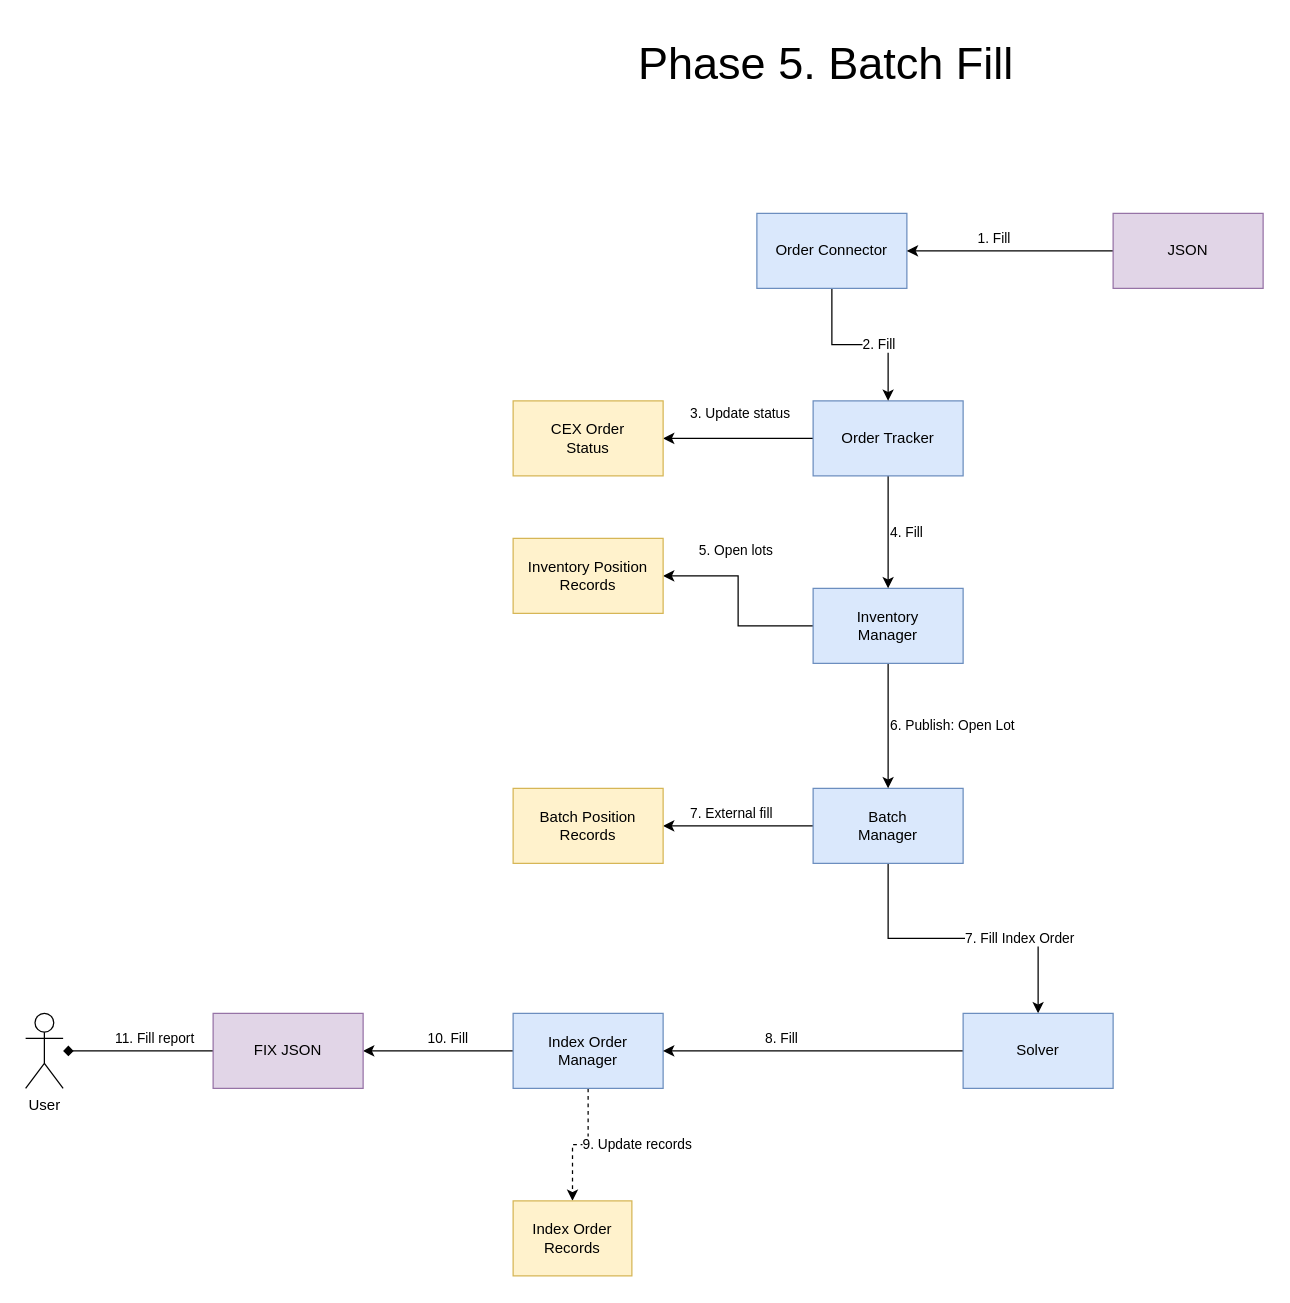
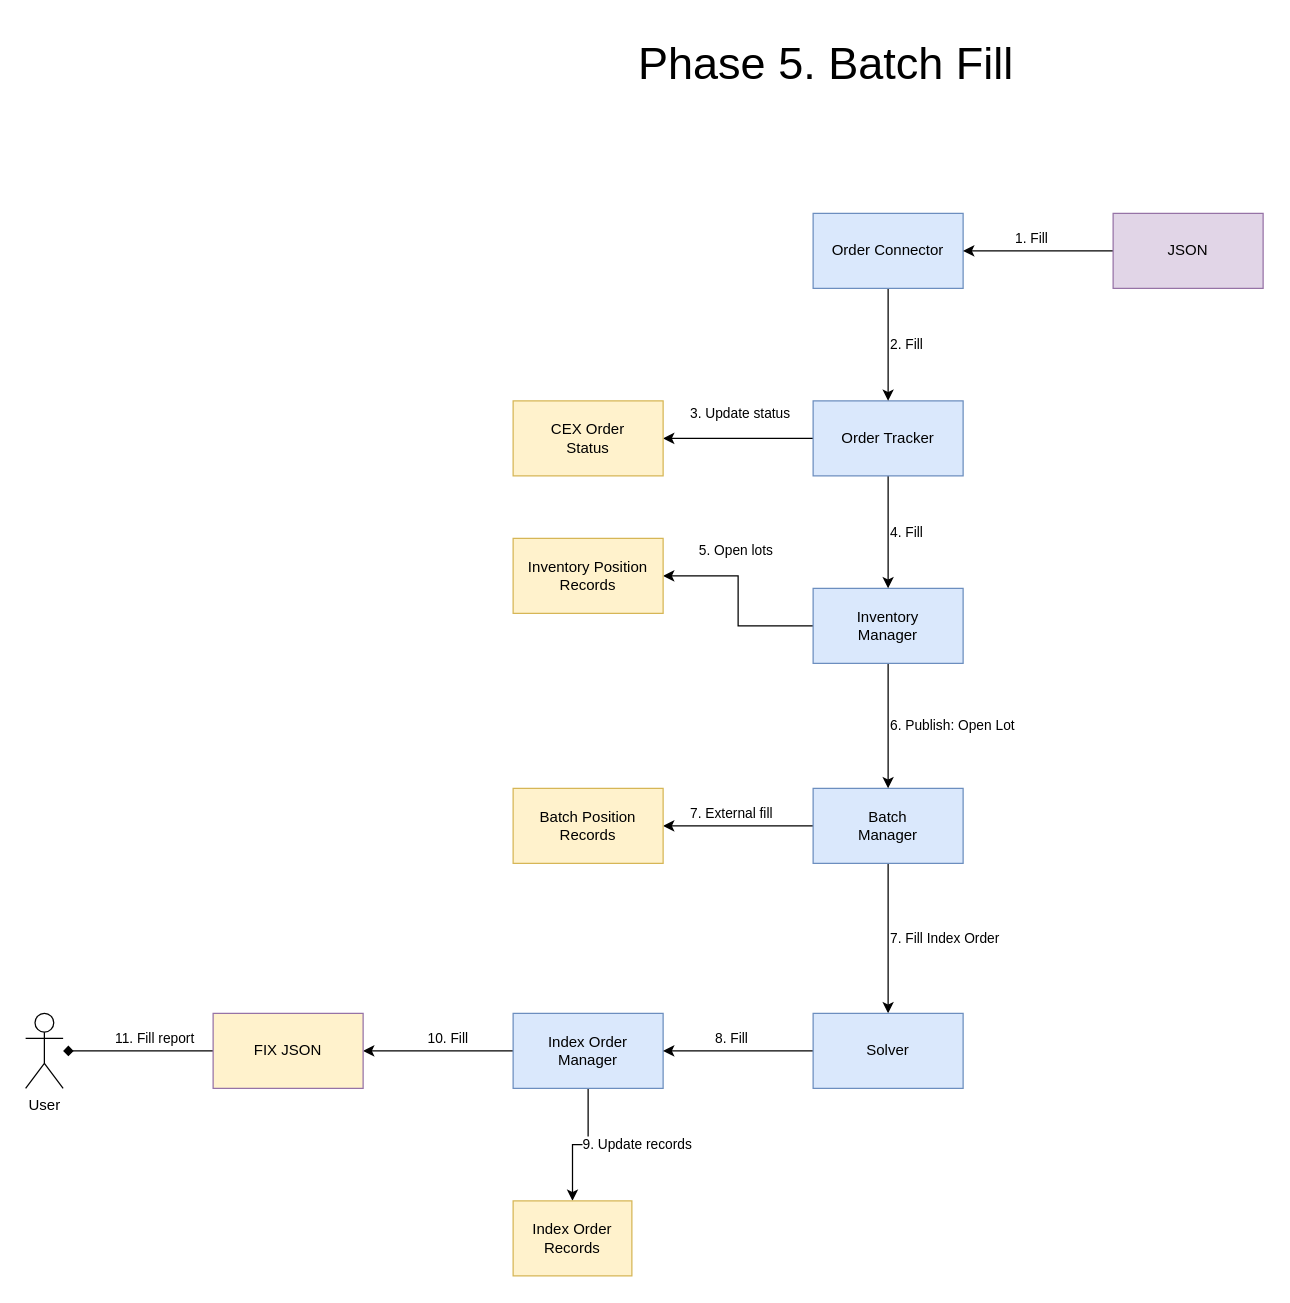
- <mxCell id="14" value="Order Connector" style="rounded=0;whiteSpace=wrap;html=1;fillColor=#dae8fc;strokeColor=#6c8ebf;" vertex="1" parent="1"><mxGeometry x="605" y="170" width="120" height="60" as="geometry" /></mxCell>
+ <mxCell id="14" value="Order Connector" style="rounded=0;whiteSpace=wrap;html=1;fillColor=#dae8fc;strokeColor=#6c8ebf;" vertex="1" parent="1"><mxGeometry x="650" y="170" width="120" height="60" as="geometry" /></mxCell>
- <mxCell id="26" value="FIX JSON" style="rounded=0;whiteSpace=wrap;html=1;fillColor=#e1d5e7;strokeColor=#9673a6;" vertex="1" parent="1"><mxGeometry x="170" y="810" width="120" height="60" as="geometry" /></mxCell>
+ <mxCell id="26" value="FIX JSON" style="rounded=0;whiteSpace=wrap;html=1;fillColor=#fff2cc;strokeColor=#9673a6;" vertex="1" parent="1"><mxGeometry x="170" y="810" width="120" height="60" as="geometry" /></mxCell>
- <mxCell id="24" value="Solver" style="rounded=0;whiteSpace=wrap;html=1;fillColor=#dae8fc;strokeColor=#6c8ebf;" vertex="1" parent="1"><mxGeometry x="770" y="810" width="120" height="60" as="geometry" /></mxCell>
+ <mxCell id="24" value="Solver" style="rounded=0;whiteSpace=wrap;html=1;fillColor=#dae8fc;strokeColor=#6c8ebf;" vertex="1" parent="1"><mxGeometry x="650" y="810" width="120" height="60" as="geometry" /></mxCell>
- <mxCell id="19" value="9. Update records" style="edgeStyle=orthogonalEdgeStyle;rounded=0;orthogonalLoop=1;jettySize=auto;html=1;align=left;dashed=1;" edge="1" parent="1" source="21" target="27"><mxGeometry relative="1" as="geometry" /></mxCell>
+ <mxCell id="19" value="9. Update records" style="edgeStyle=orthogonalEdgeStyle;rounded=0;orthogonalLoop=1;jettySize=auto;html=1;align=left;" edge="1" parent="1" source="21" target="27"><mxGeometry relative="1" as="geometry" /></mxCell>
